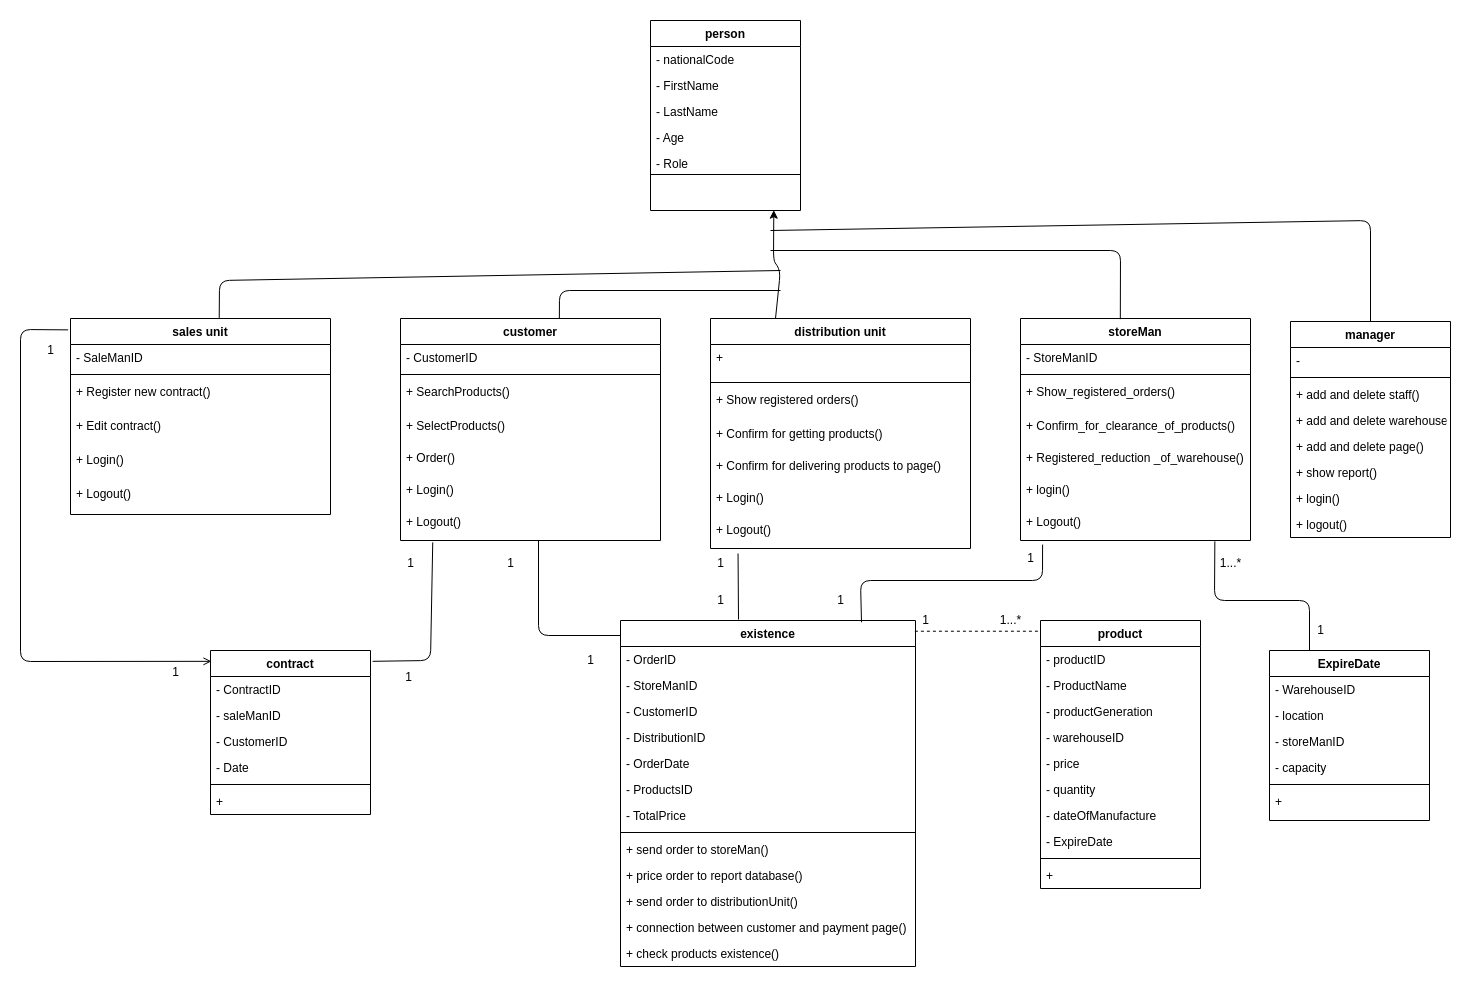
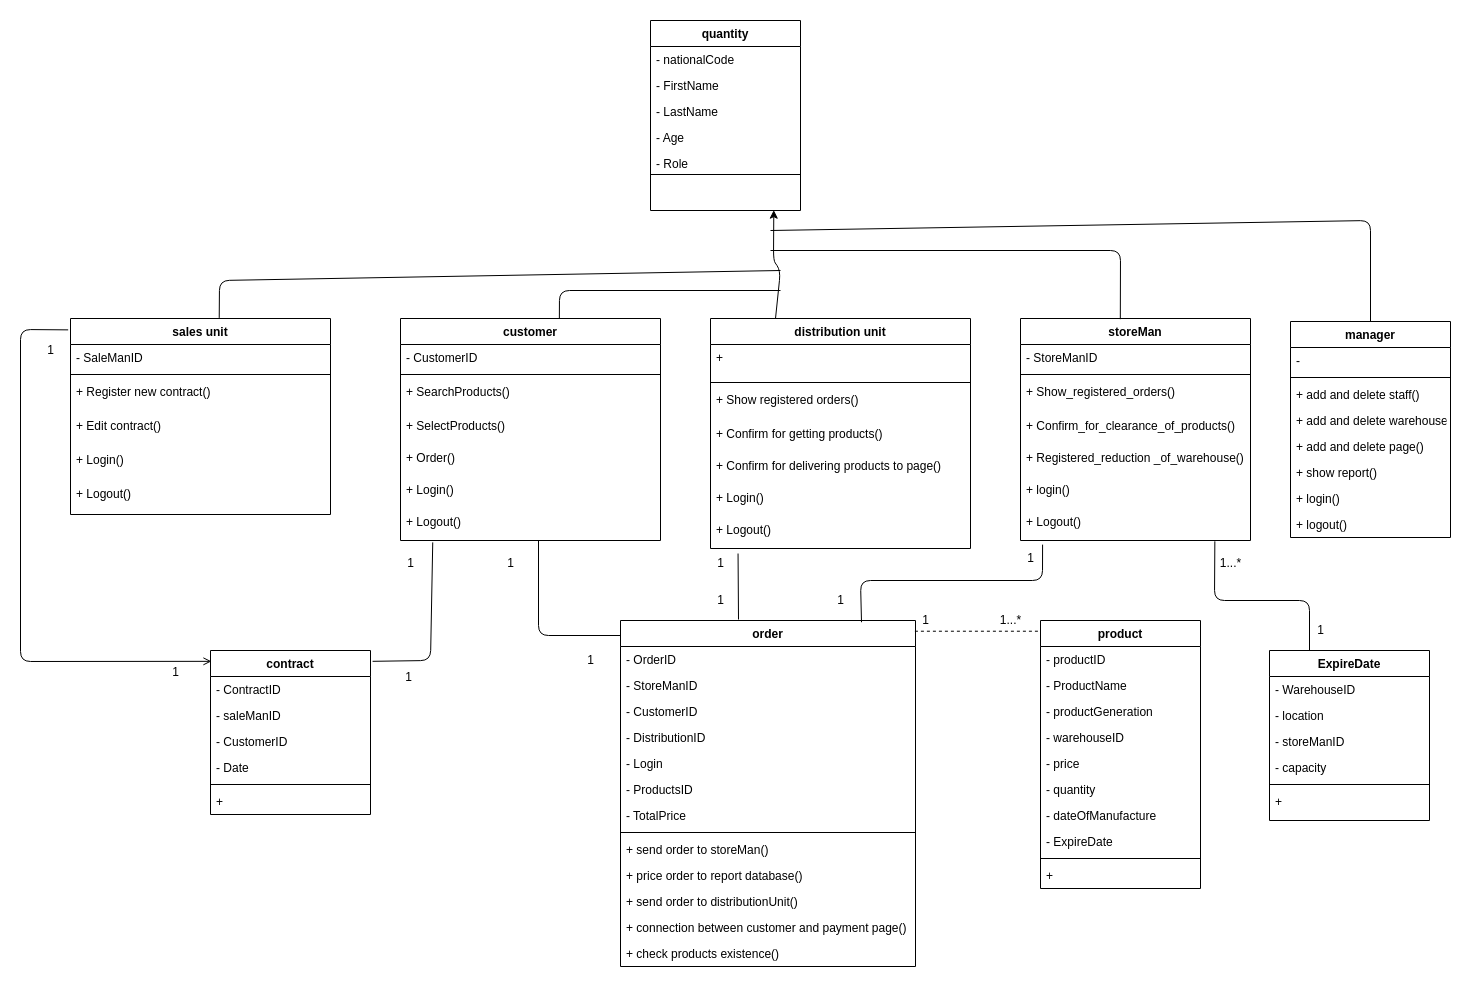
- <mxCell id="11" value="person" style="swimlane;fontStyle=1;align=center;verticalAlign=top;childLayout=stackLayout;horizontal=1;startSize=26;horizontalStack=0;resizeParent=1;resizeParentMax=0;resizeLast=0;collapsible=1;marginBottom=0;" parent="1" vertex="1"><mxGeometry x="650" y="20" width="150" height="190" as="geometry" /></mxCell>
+ <mxCell id="11" value="quantity" style="swimlane;fontStyle=1;align=center;verticalAlign=top;childLayout=stackLayout;horizontal=1;startSize=26;horizontalStack=0;resizeParent=1;resizeParentMax=0;resizeLast=0;collapsible=1;marginBottom=0;" parent="1" vertex="1"><mxGeometry x="650" y="20" width="150" height="190" as="geometry" /></mxCell>
- <mxCell id="39" value="existence" style="swimlane;fontStyle=1;align=center;verticalAlign=top;childLayout=stackLayout;horizontal=1;startSize=26;horizontalStack=0;resizeParent=1;resizeParentMax=0;resizeLast=0;collapsible=1;marginBottom=0;" parent="1" vertex="1"><mxGeometry x="620" y="620" width="295" height="346" as="geometry" /></mxCell>
+ <mxCell id="39" value="order" style="swimlane;fontStyle=1;align=center;verticalAlign=top;childLayout=stackLayout;horizontal=1;startSize=26;horizontalStack=0;resizeParent=1;resizeParentMax=0;resizeLast=0;collapsible=1;marginBottom=0;" parent="1" vertex="1"><mxGeometry x="620" y="620" width="295" height="346" as="geometry" /></mxCell>
- <mxCell id="44" value="- OrderDate" style="text;strokeColor=none;fillColor=none;align=left;verticalAlign=top;spacingLeft=4;spacingRight=4;overflow=hidden;rotatable=0;points=[[0,0.5],[1,0.5]];portConstraint=eastwest;" parent="39" vertex="1"><mxGeometry y="130" width="295" height="26" as="geometry" /></mxCell>
+ <mxCell id="44" value="- Login" style="text;strokeColor=none;fillColor=none;align=left;verticalAlign=top;spacingLeft=4;spacingRight=4;overflow=hidden;rotatable=0;points=[[0,0.5],[1,0.5]];portConstraint=eastwest;" parent="39" vertex="1"><mxGeometry y="130" width="295" height="26" as="geometry" /></mxCell>
